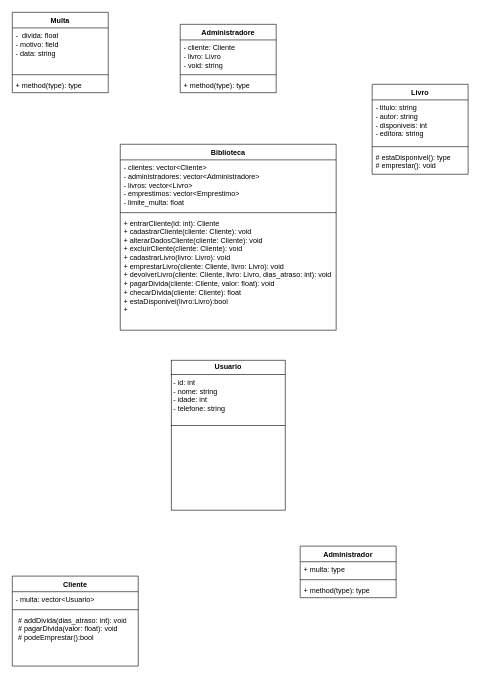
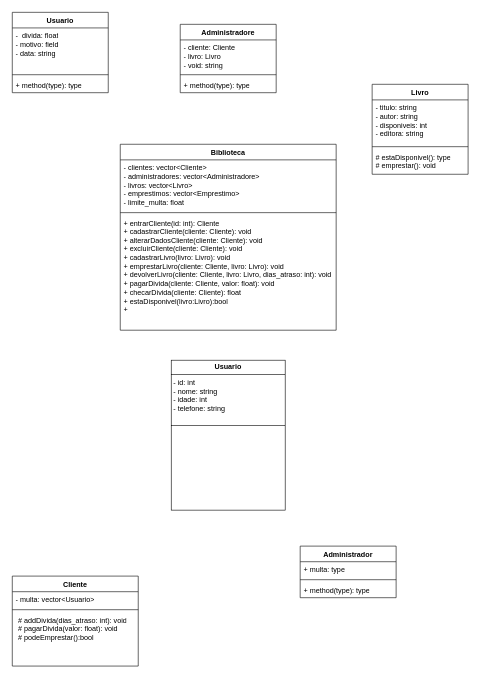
- <mxCell id="15" value="Multa" style="swimlane;fontStyle=1;align=center;verticalAlign=top;childLayout=stackLayout;horizontal=1;startSize=26;horizontalStack=0;resizeParent=1;resizeParentMax=0;resizeLast=0;collapsible=1;marginBottom=0;whiteSpace=wrap;html=1;" vertex="1" parent="1"><mxGeometry x="20" y="20" width="160" height="134" as="geometry" /></mxCell>
+ <mxCell id="15" value="Usuario" style="swimlane;fontStyle=1;align=center;verticalAlign=top;childLayout=stackLayout;horizontal=1;startSize=26;horizontalStack=0;resizeParent=1;resizeParentMax=0;resizeLast=0;collapsible=1;marginBottom=0;whiteSpace=wrap;html=1;" vertex="1" parent="1"><mxGeometry x="20" y="20" width="160" height="134" as="geometry" /></mxCell>
